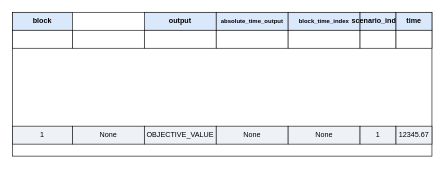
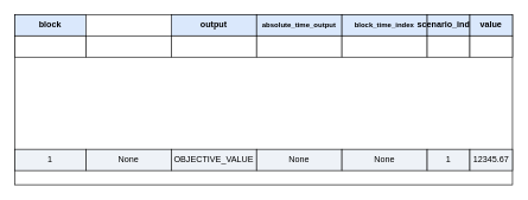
- <mxCell id="8" value="time" style="rounded=0;whiteSpace=wrap;html=1;strokeColor=#000000;strokeWidth=1;fillColor=#dae8fc;fontStyle=1;align=center;verticalAlign=middle;" vertex="1" parent="2"><mxGeometry x="640" y="0" width="60" height="30" as="geometry" /></mxCell>
+ <mxCell id="8" value="value" style="rounded=0;whiteSpace=wrap;html=1;strokeColor=#000000;strokeWidth=1;fillColor=#dae8fc;fontStyle=1;align=center;verticalAlign=middle;" vertex="1" parent="2"><mxGeometry x="640" y="0" width="60" height="30" as="geometry" /></mxCell>
